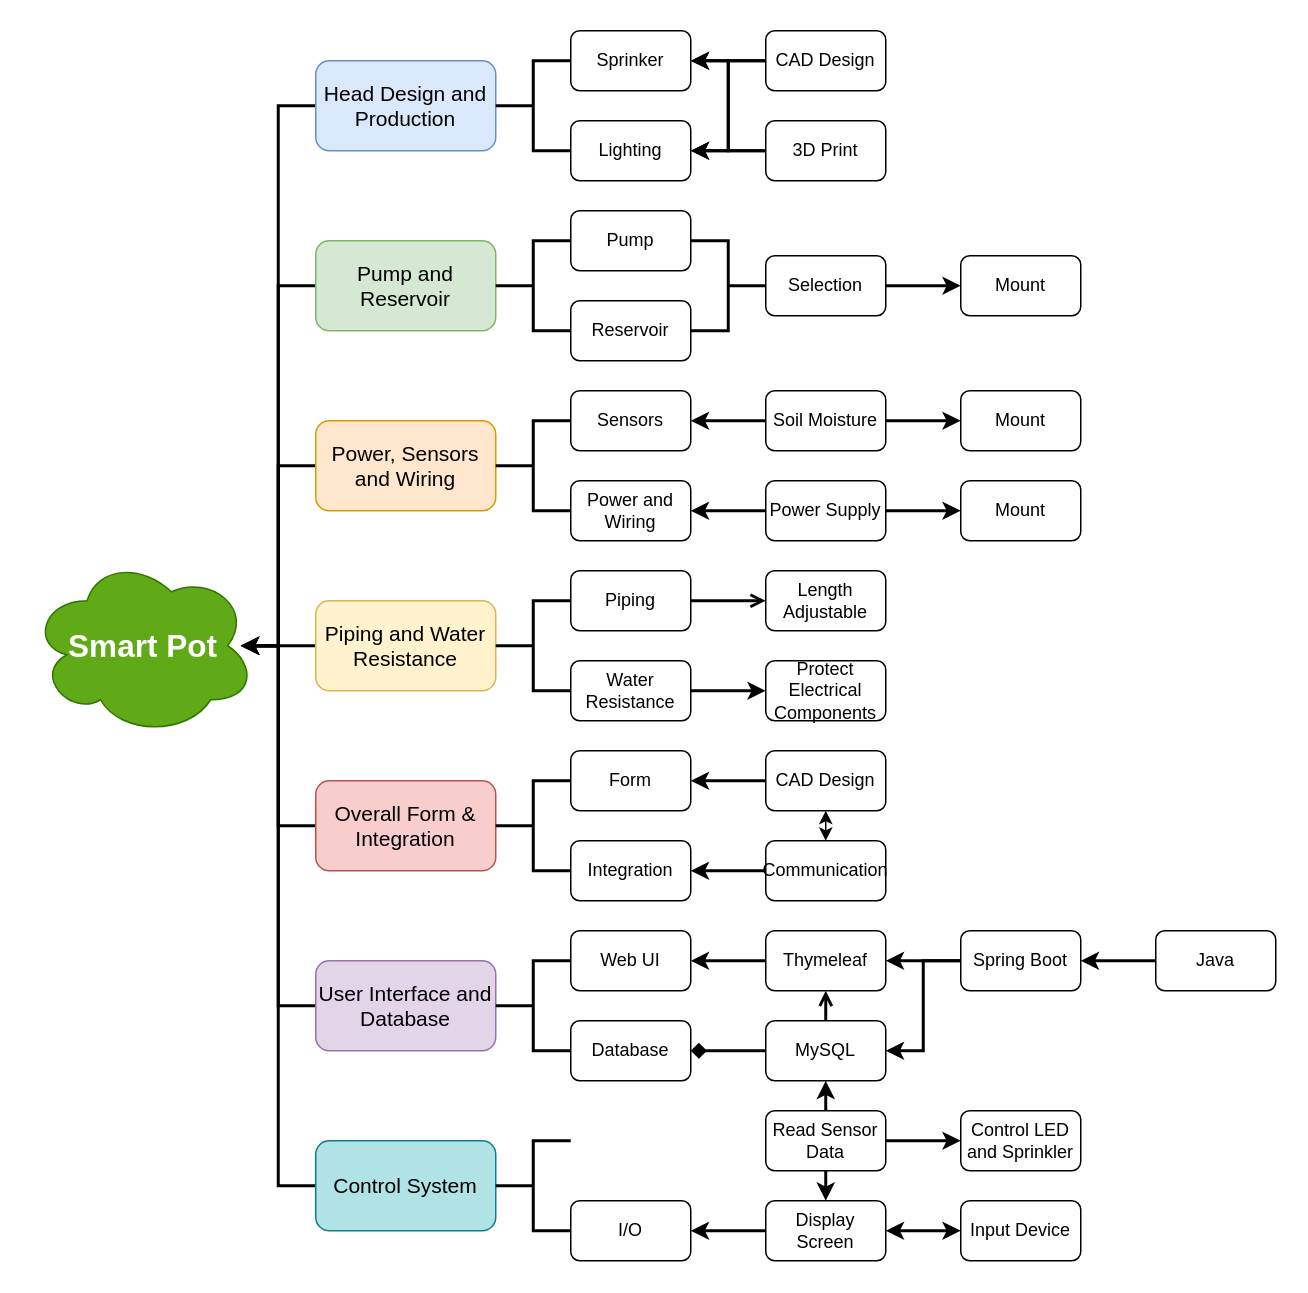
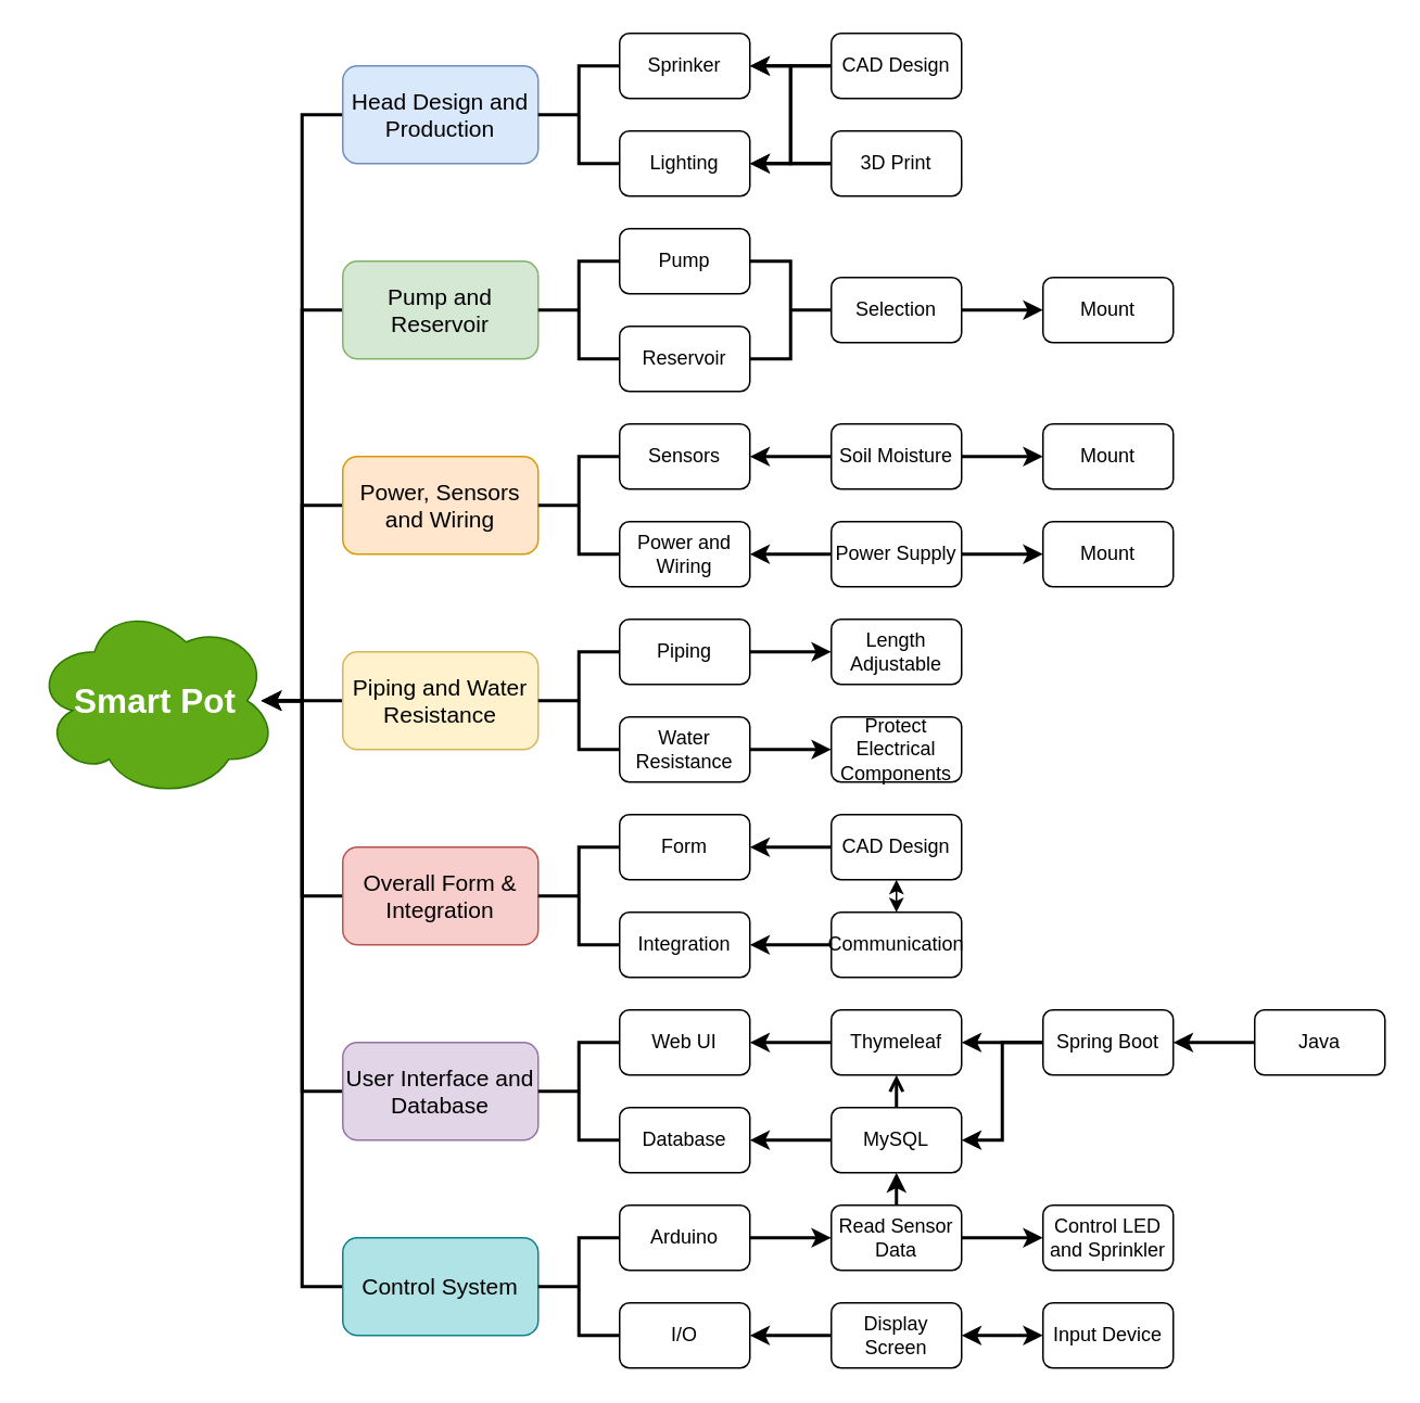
- <mxCell id="30" style="edgeStyle=orthogonalEdgeStyle;rounded=0;orthogonalLoop=1;jettySize=auto;html=1;entryX=0;entryY=0.5;entryDx=0;entryDy=0;strokeWidth=2;endArrow=open;" parent="1" source="31" target="71" edge="1"><mxGeometry relative="1" as="geometry" /></mxCell>
+ <mxCell id="30" style="edgeStyle=orthogonalEdgeStyle;rounded=0;orthogonalLoop=1;jettySize=auto;html=1;entryX=0;entryY=0.5;entryDx=0;entryDy=0;strokeWidth=2;" parent="1" source="31" target="71" edge="1"><mxGeometry relative="1" as="geometry" /></mxCell>
- <mxCell id="55" style="edgeStyle=orthogonalEdgeStyle;rounded=0;orthogonalLoop=1;jettySize=auto;html=1;entryX=1;entryY=0.5;entryDx=0;entryDy=0;strokeWidth=2;endArrow=diamond;" parent="1" source="57" target="37" edge="1"><mxGeometry relative="1" as="geometry" /></mxCell>
+ <mxCell id="55" style="edgeStyle=orthogonalEdgeStyle;rounded=0;orthogonalLoop=1;jettySize=auto;html=1;entryX=1;entryY=0.5;entryDx=0;entryDy=0;strokeWidth=2;" parent="1" source="57" target="37" edge="1"><mxGeometry relative="1" as="geometry" /></mxCell>
+ <mxCell id="39" value="Arduino" style="rounded=1;whiteSpace=wrap;html=1;" parent="1" vertex="1"><mxGeometry x="380" y="740" width="80" height="40" as="geometry" /></mxCell>
+ <mxCell id="38" style="edgeStyle=orthogonalEdgeStyle;rounded=0;orthogonalLoop=1;jettySize=auto;html=1;exitX=1;exitY=0.5;exitDx=0;exitDy=0;entryX=0;entryY=0.5;entryDx=0;entryDy=0;strokeWidth=2;" parent="1" source="39" target="79" edge="1"><mxGeometry relative="1" as="geometry" /></mxCell>
- <mxCell id="86" value="" style="endArrow=classic;html=1;strokeWidth=2;exitX=0.5;exitY=1;exitDx=0;exitDy=0;entryX=0.5;entryY=0;entryDx=0;entryDy=0;" parent="1" source="79" target="74" edge="1"><mxGeometry width="50" height="50" relative="1" as="geometry"><mxPoint x="960" y="820" as="sourcePoint" /><mxPoint x="1010" y="770" as="targetPoint" /></mxGeometry></mxCell>
